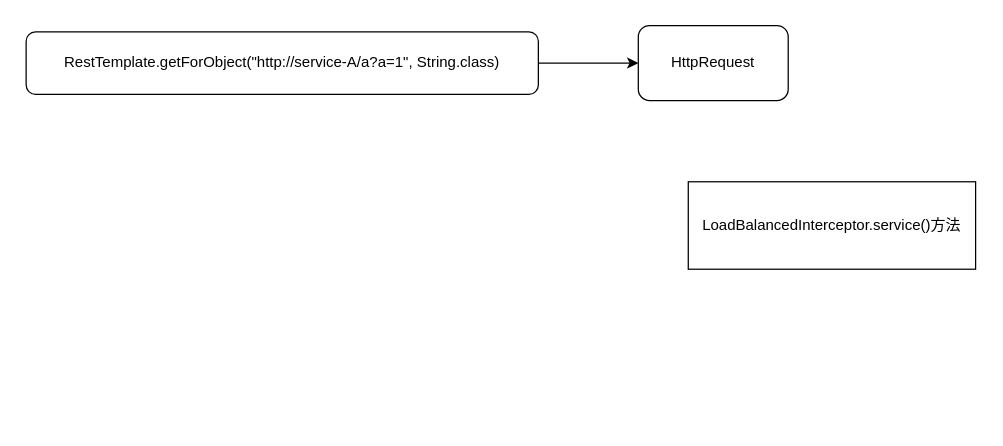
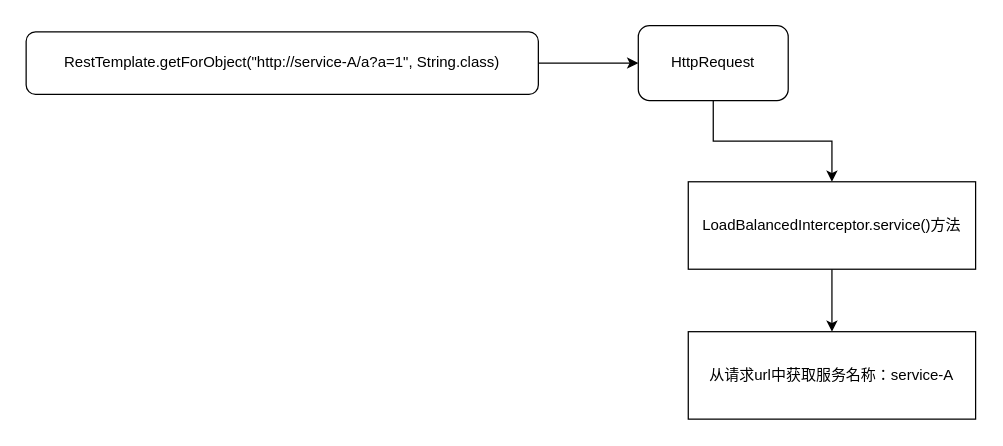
+ <mxCell id="4" style="edgeStyle=orthogonalEdgeStyle;rounded=0;orthogonalLoop=1;jettySize=auto;html=1;entryX=0.5;entryY=0;entryDx=0;entryDy=0;" edge="1" parent="1" source="5" target="7"><mxGeometry relative="1" as="geometry" /></mxCell>
+ <mxCell id="6" style="edgeStyle=orthogonalEdgeStyle;rounded=0;orthogonalLoop=1;jettySize=auto;html=1;exitX=0.5;exitY=1;exitDx=0;exitDy=0;" edge="1" parent="1" source="7" target="8"><mxGeometry relative="1" as="geometry" /></mxCell>
+ <mxCell id="8" value="从请求url中获取服务名称：service-A" style="rounded=0;whiteSpace=wrap;html=1;" vertex="1" parent="1"><mxGeometry x="550" y="265" width="230" height="70" as="geometry" /></mxCell>
